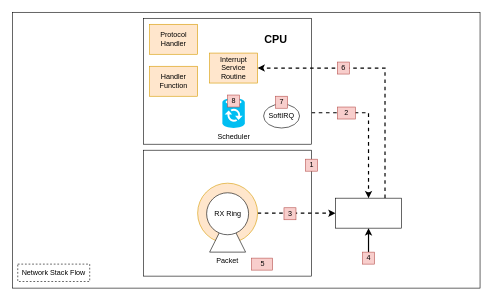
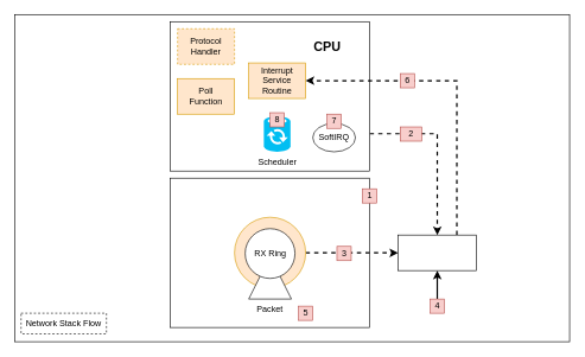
- <mxCell id="6" value="Protocol&lt;br&gt;Handler" style="whiteSpace=wrap;html=1;fontSize=12;fillColor=#ffe6cc;strokeColor=#d79b00;" vertex="1" parent="1"><mxGeometry x="249" y="40" width="80" height="50" as="geometry" /></mxCell>
+ <mxCell id="6" value="Protocol&lt;br&gt;Handler" style="whiteSpace=wrap;html=1;fontSize=12;fillColor=#ffe6cc;strokeColor=#d79b00;dashed=1;" vertex="1" parent="1"><mxGeometry x="249" y="40" width="80" height="50" as="geometry" /></mxCell>
- <mxCell id="7" value="Handler&lt;br&gt;Function" style="whiteSpace=wrap;html=1;fontSize=12;fillColor=#ffe6cc;strokeColor=#d79b00;" vertex="1" parent="1"><mxGeometry x="249" y="110" width="80" height="50" as="geometry" /></mxCell>
+ <mxCell id="7" value="Poll&lt;br&gt;Function" style="whiteSpace=wrap;html=1;fontSize=12;fillColor=#ffe6cc;strokeColor=#d79b00;" vertex="1" parent="1"><mxGeometry x="249" y="110" width="80" height="50" as="geometry" /></mxCell>
- <mxCell id="23" value="5" style="text;html=1;align=center;verticalAlign=middle;resizable=0;points=[];autosize=1;strokeColor=#b85450;fillColor=#f8cecc;fontSize=12;" vertex="1" parent="1"><mxGeometry x="419" y="430" width="35" height="20" as="geometry" /></mxCell>
+ <mxCell id="23" value="5" style="text;html=1;align=center;verticalAlign=middle;resizable=0;points=[];autosize=1;strokeColor=#b85450;fillColor=#f8cecc;fontSize=12;" vertex="1" parent="1"><mxGeometry x="419" y="430" width="20" height="20" as="geometry" /></mxCell>
